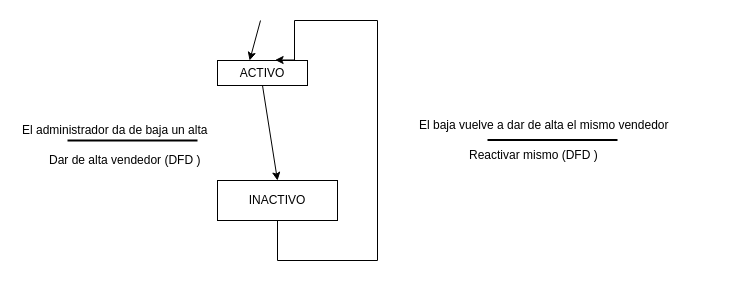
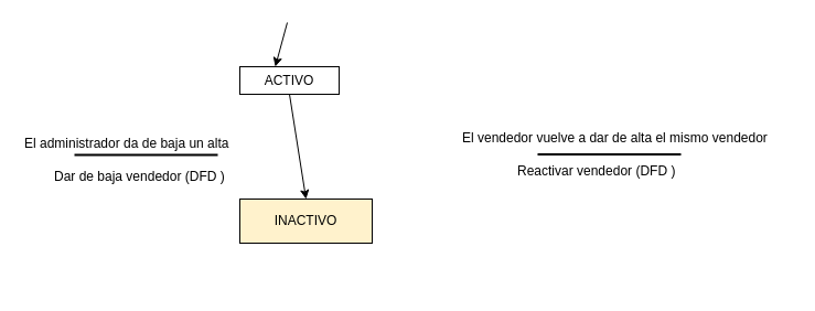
- <mxCell id="10" value="&lt;div&gt;El baja vuelve a dar de alta el mismo vendedor&lt;/div&gt;&lt;div&gt;&lt;br&gt;&lt;/div&gt;" style="text;html=1;resizable=0;points=[];autosize=1;align=left;verticalAlign=top;spacingTop=-4;" parent="1" vertex="1"><mxGeometry x="417" y="115" width="300" height="30" as="geometry" /></mxCell>
+ <mxCell id="10" value="&lt;div&gt;El vendedor vuelve a dar de alta el mismo vendedor&lt;/div&gt;&lt;div&gt;&lt;br&gt;&lt;/div&gt;" style="text;html=1;resizable=0;points=[];autosize=1;align=left;verticalAlign=top;spacingTop=-4;" parent="1" vertex="1"><mxGeometry x="417" y="115" width="300" height="30" as="geometry" /></mxCell>
- <mxCell id="4" style="edgeStyle=orthogonalEdgeStyle;rounded=0;orthogonalLoop=1;jettySize=auto;html=1;exitX=0.5;exitY=1;exitDx=0;exitDy=0;entryX=0.64;entryY=-0.02;entryDx=0;entryDy=0;entryPerimeter=0;" edge="1" parent="1" source="5" target="2"><mxGeometry relative="1" as="geometry"><Array as="points"><mxPoint x="277" y="260" /><mxPoint x="377" y="260" /><mxPoint x="377" y="20" /><mxPoint x="294" y="20" /></Array></mxGeometry></mxCell>
- <mxCell id="12" value="Reactivar mismo (DFD )" style="text;html=1;resizable=0;points=[];autosize=1;align=left;verticalAlign=top;spacingTop=-4;" parent="1" vertex="1"><mxGeometry x="467" y="145" width="160" height="20" as="geometry" /></mxCell>
+ <mxCell id="12" value="Reactivar vendedor (DFD )" style="text;html=1;resizable=0;points=[];autosize=1;align=left;verticalAlign=top;spacingTop=-4;" parent="1" vertex="1"><mxGeometry x="467" y="145" width="160" height="20" as="geometry" /></mxCell>
- <mxCell id="9" value="Dar de alta vendedor (DFD )" style="text;html=1;resizable=0;points=[];autosize=1;align=left;verticalAlign=top;spacingTop=-4;" parent="1" vertex="1"><mxGeometry x="47" y="150" width="170" height="20" as="geometry" /></mxCell>
+ <mxCell id="9" value="Dar de baja vendedor (DFD )" style="text;html=1;resizable=0;points=[];autosize=1;align=left;verticalAlign=top;spacingTop=-4;" parent="1" vertex="1"><mxGeometry x="47" y="150" width="170" height="20" as="geometry" /></mxCell>
- <mxCell id="5" value="INACTIVO" style="rounded=0;whiteSpace=wrap;html=1;" parent="1" vertex="1"><mxGeometry x="217" y="180" width="120" height="40" as="geometry" /></mxCell>
+ <mxCell id="5" value="INACTIVO" style="rounded=0;whiteSpace=wrap;html=1;fillColor=#fff2cc;" parent="1" vertex="1"><mxGeometry x="217" y="180" width="120" height="40" as="geometry" /></mxCell>
